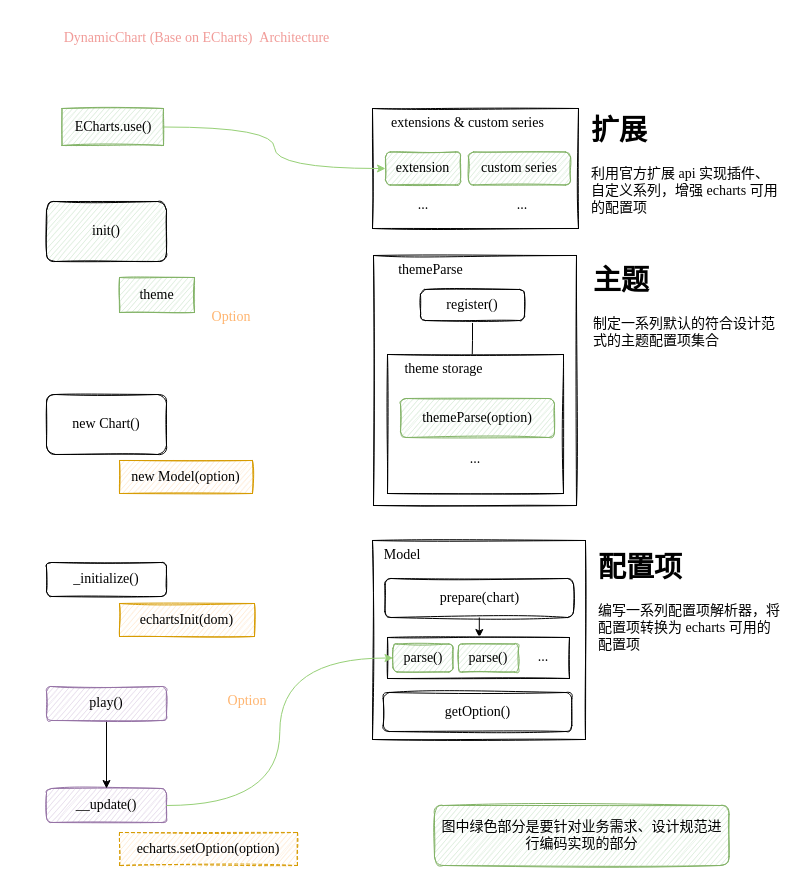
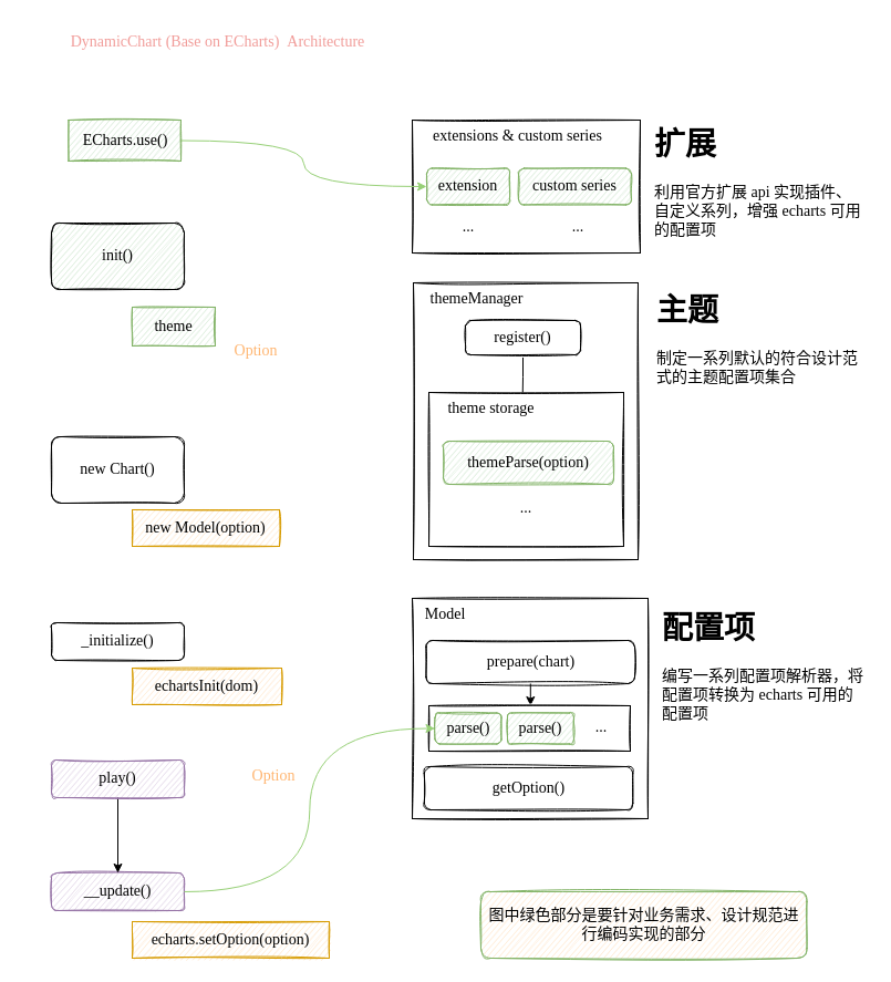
- <mxCell id="7" value="themeParse" style="text;html=1;strokeColor=none;fillColor=none;align=center;verticalAlign=middle;whiteSpace=wrap;rounded=0;sketch=1;fontFamily=Comic Sans MS;fontSize=14;" parent="1" vertex="1"><mxGeometry x="360" y="255" width="141" height="30" as="geometry" /></mxCell>
+ <mxCell id="7" value="themeManager" style="text;html=1;strokeColor=none;fillColor=none;align=center;verticalAlign=middle;whiteSpace=wrap;rounded=0;sketch=1;fontFamily=Comic Sans MS;fontSize=14;" parent="1" vertex="1"><mxGeometry x="360" y="255" width="141" height="30" as="geometry" /></mxCell>
- <mxCell id="43" value="图中绿色部分是要针对业务需求、设计规范进行编码实现的部分" style="rounded=1;whiteSpace=wrap;html=1;glass=0;sketch=1;fontFamily=Comic Sans MS;fontSize=14;fillColor=#d5e8d4;strokeColor=#82b366;" parent="1" vertex="1"><mxGeometry x="434" y="805" width="294.5" height="60" as="geometry" /></mxCell>
+ <mxCell id="43" value="图中绿色部分是要针对业务需求、设计规范进行编码实现的部分" style="rounded=1;whiteSpace=wrap;html=1;glass=0;sketch=1;fontFamily=Comic Sans MS;fontSize=14;fillColor=#ffe6cc;strokeColor=#82b366;" parent="1" vertex="1"><mxGeometry x="434" y="805" width="294.5" height="60" as="geometry" /></mxCell>
- <mxCell id="40" value="echarts.setOption(option)" style="rounded=0;whiteSpace=wrap;html=1;sketch=1;fontFamily=Comic Sans MS;fontSize=14;fillColor=#ffe6cc;strokeColor=#d79b00;gradientColor=none;glass=0;dashed=1;" parent="1" vertex="1"><mxGeometry x="119" y="832" width="178" height="33" as="geometry" /></mxCell>
+ <mxCell id="40" value="echarts.setOption(option)" style="rounded=0;whiteSpace=wrap;html=1;sketch=1;fontFamily=Comic Sans MS;fontSize=14;fillColor=#ffe6cc;strokeColor=#d79b00;gradientColor=none;glass=0;" parent="1" vertex="1"><mxGeometry x="119" y="832" width="178" height="33" as="geometry" /></mxCell>
